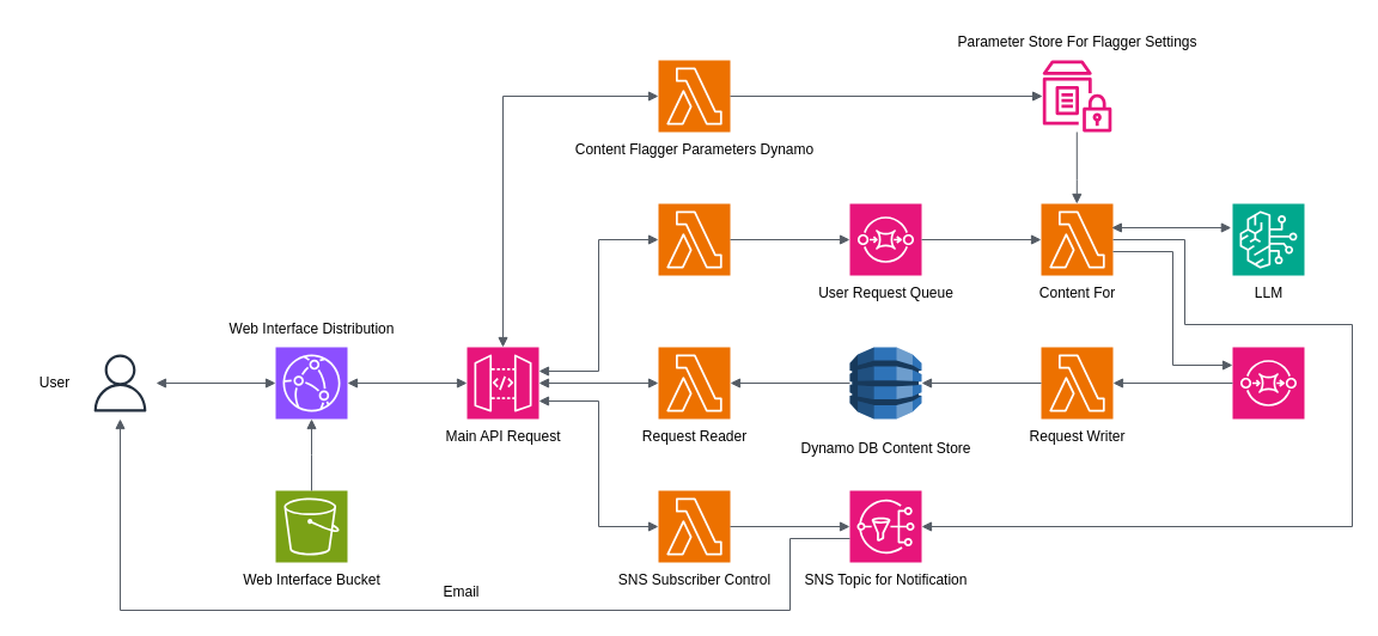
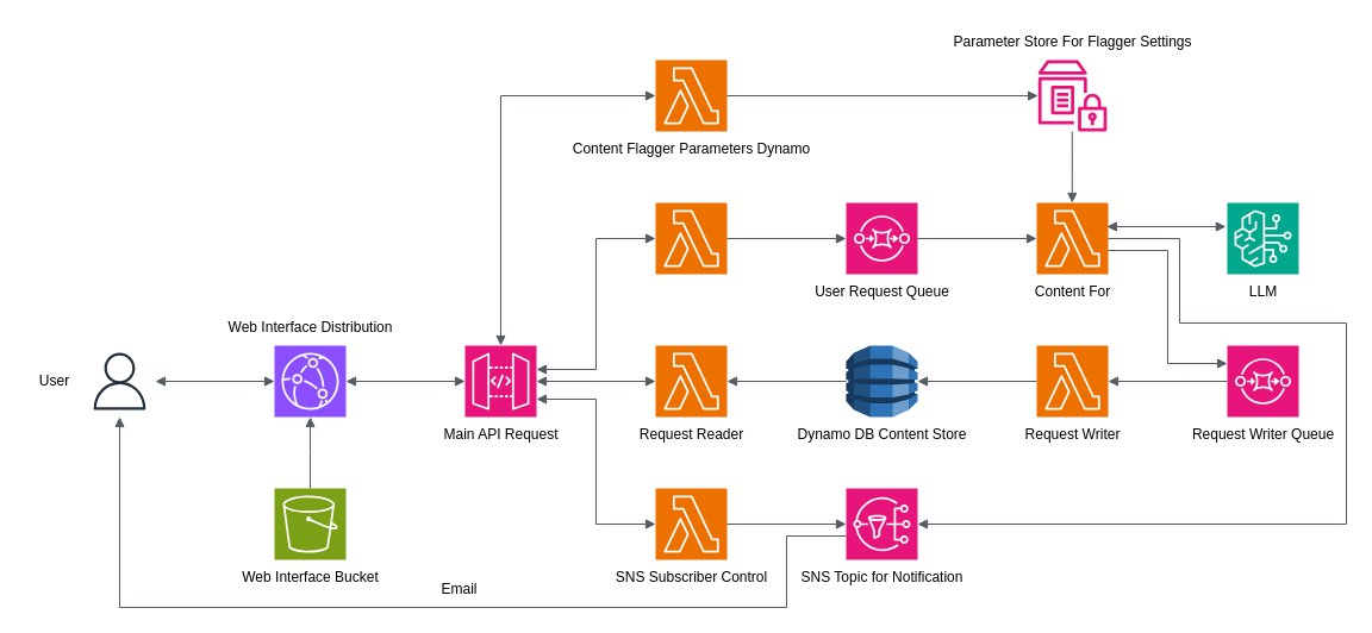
+ <mxCell id="39" value="Request Writer&amp;nbsp;&lt;span style=&quot;background-color: initial;&quot;&gt;Queue&lt;/span&gt;" style="text;html=1;align=center;verticalAlign=middle;resizable=0;points=[];autosize=1;strokeColor=none;fillColor=none;" vertex="1" parent="1"><mxGeometry x="990" y="350" width="140" height="30" as="geometry" /></mxCell>
- <mxCell id="33" value="Dynamo DB Content Store" style="text;html=1;align=center;verticalAlign=middle;resizable=0;points=[];autosize=1;strokeColor=none;fillColor=none;" vertex="1" parent="1"><mxGeometry x="655" y="360" width="170" height="30" as="geometry" /></mxCell>
+ <mxCell id="33" value="Dynamo DB Content Store" style="text;html=1;align=center;verticalAlign=middle;resizable=0;points=[];autosize=1;strokeColor=none;fillColor=none;" vertex="1" parent="1"><mxGeometry x="655" y="350" width="170" height="30" as="geometry" /></mxCell>
